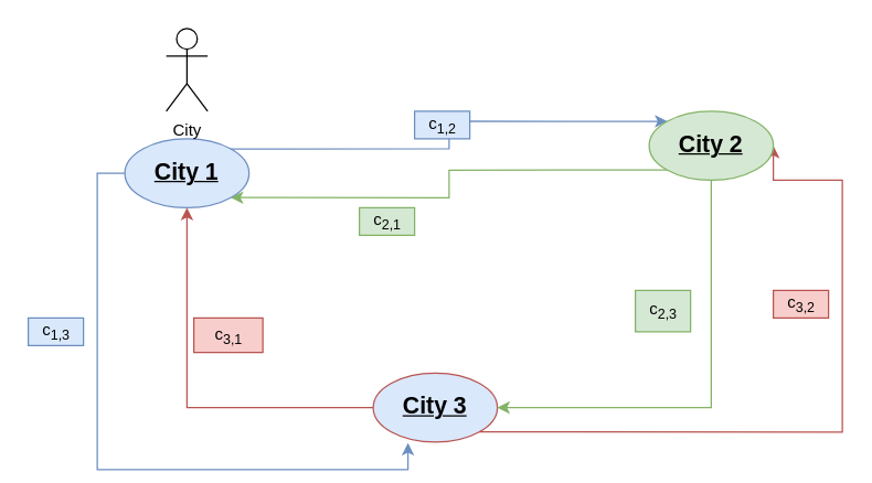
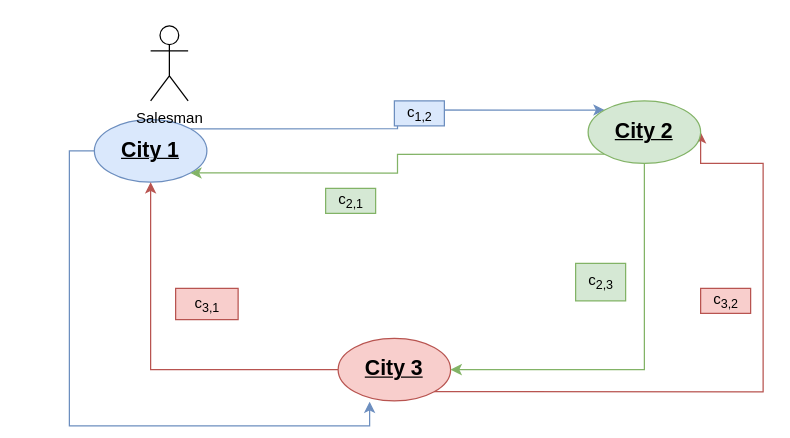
- <mxCell id="11" value="c&lt;sub&gt;1,2&lt;/sub&gt;" style="text;html=1;align=center;verticalAlign=middle;resizable=0;points=[];autosize=1;strokeColor=#6c8ebf;fillColor=#dae8fc;" vertex="1" parent="1"><mxGeometry x="300" y="80" width="40" height="20" as="geometry" /></mxCell>
+ <mxCell id="11" value="c&lt;sub&gt;1,2&lt;/sub&gt;" style="text;html=1;align=center;verticalAlign=middle;resizable=0;points=[];autosize=1;strokeColor=#6c8ebf;fillColor=#dae8fc;" vertex="1" parent="1"><mxGeometry x="315" y="80" width="40" height="20" as="geometry" /></mxCell>
- <mxCell id="17" value="City" style="shape=umlActor;verticalLabelPosition=bottom;verticalAlign=top;html=1;outlineConnect=0;" vertex="1" parent="1"><mxGeometry x="120" y="20" width="30" height="60" as="geometry" /></mxCell>
+ <mxCell id="17" value="Salesman" style="shape=umlActor;verticalLabelPosition=bottom;verticalAlign=top;html=1;outlineConnect=0;" vertex="1" parent="1"><mxGeometry x="120" y="20" width="30" height="60" as="geometry" /></mxCell>
- <mxCell id="4" value="&lt;b&gt;&lt;u&gt;&lt;font style=&quot;font-size: 17px&quot;&gt;City 1&lt;/font&gt;&lt;/u&gt;&lt;/b&gt;" style="ellipse;whiteSpace=wrap;html=1;fillColor=#dae8fc;strokeColor=#6c8ebf;" vertex="1" parent="1"><mxGeometry x="90" y="100" width="90" height="50" as="geometry" /></mxCell>
+ <mxCell id="4" value="&lt;b&gt;&lt;u&gt;&lt;font style=&quot;font-size: 17px&quot;&gt;City 1&lt;/font&gt;&lt;/u&gt;&lt;/b&gt;" style="ellipse;whiteSpace=wrap;html=1;fillColor=#dae8fc;strokeColor=#6c8ebf;" vertex="1" parent="1"><mxGeometry x="75" y="95" width="90" height="50" as="geometry" /></mxCell>
- <mxCell id="16" value="c&lt;sub&gt;3,2&lt;/sub&gt;" style="text;html=1;align=center;verticalAlign=middle;resizable=0;points=[];autosize=1;strokeColor=#b85450;fillColor=#f8cecc;" vertex="1" parent="1"><mxGeometry x="560" y="210" width="40" height="20" as="geometry" /></mxCell>
+ <mxCell id="16" value="c&lt;sub&gt;3,2&lt;/sub&gt;" style="text;html=1;align=center;verticalAlign=middle;resizable=0;points=[];autosize=1;strokeColor=#b85450;fillColor=#f8cecc;" vertex="1" parent="1"><mxGeometry x="560" y="230" width="40" height="20" as="geometry" /></mxCell>
- <mxCell id="12" value="c&lt;sub&gt;1,3&lt;/sub&gt;" style="text;html=1;align=center;verticalAlign=middle;resizable=0;points=[];autosize=1;strokeColor=#6c8ebf;fillColor=#dae8fc;" vertex="1" parent="1"><mxGeometry x="20" y="230" width="40" height="20" as="geometry" /></mxCell>
- <mxCell id="7" value="&lt;b&gt;&lt;u&gt;&lt;font style=&quot;font-size: 17px&quot;&gt;City 3&lt;/font&gt;&lt;/u&gt;&lt;/b&gt;" style="ellipse;whiteSpace=wrap;html=1;fillColor=#dae8fc;strokeColor=#b85450;" vertex="1" parent="1"><mxGeometry x="270" y="270" width="90" height="50" as="geometry" /></mxCell>
+ <mxCell id="7" value="&lt;b&gt;&lt;u&gt;&lt;font style=&quot;font-size: 17px&quot;&gt;City 3&lt;/font&gt;&lt;/u&gt;&lt;/b&gt;" style="ellipse;whiteSpace=wrap;html=1;fillColor=#f8cecc;strokeColor=#b85450;" vertex="1" parent="1"><mxGeometry x="270" y="270" width="90" height="50" as="geometry" /></mxCell>
